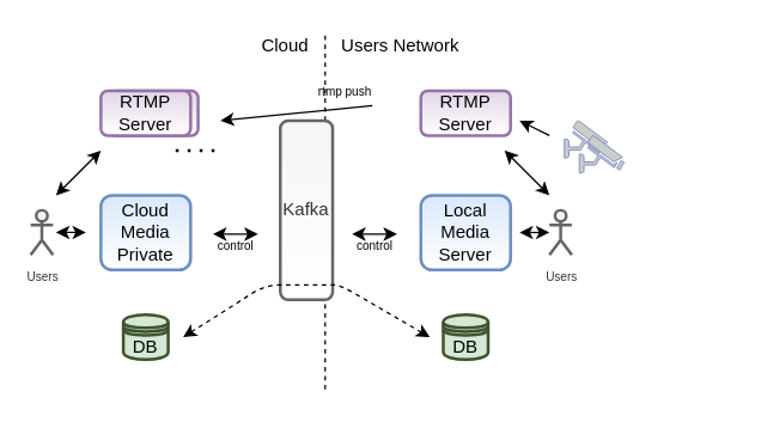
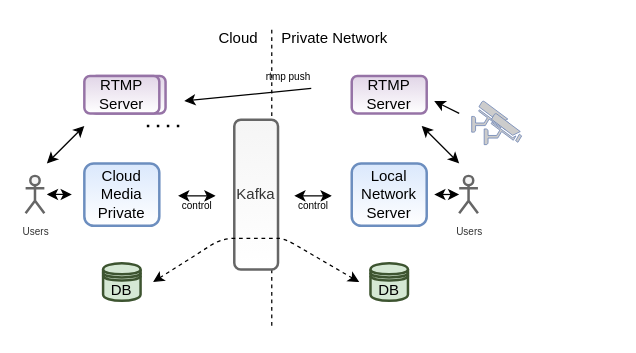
- <mxCell id="7" value="Users Network" style="text;html=1;align=center;verticalAlign=middle;resizable=0;points=[];autosize=1;" vertex="1" parent="1"><mxGeometry x="217" y="20" width="100" height="20" as="geometry" /></mxCell>
+ <mxCell id="7" value="Private Network" style="text;html=1;align=center;verticalAlign=middle;resizable=0;points=[];autosize=1;" vertex="1" parent="1"><mxGeometry x="217" y="20" width="100" height="20" as="geometry" /></mxCell>
- <mxCell id="5" value="Kafka" style="rounded=1;whiteSpace=wrap;html=1;fillColor=#f5f5f5;strokeColor=#666666;fontColor=#333333;gradientColor=#ffffff;strokeWidth=2;" vertex="1" parent="1"><mxGeometry x="187" y="80" width="35" height="120" as="geometry" /></mxCell>
+ <mxCell id="5" value="Kafka" style="rounded=1;whiteSpace=wrap;html=1;fillColor=#f5f5f5;strokeColor=#666666;fontColor=#333333;gradientColor=#ffffff;strokeWidth=2;" vertex="1" parent="1"><mxGeometry x="187" y="95" width="35" height="120" as="geometry" /></mxCell>
- <mxCell id="6" value="Local Media Server" style="rounded=1;whiteSpace=wrap;html=1;fillColor=#dae8fc;strokeColor=#6c8ebf;gradientColor=#ffffff;strokeWidth=2;" vertex="1" parent="1"><mxGeometry x="281" y="130" width="60" height="50" as="geometry" /></mxCell>
+ <mxCell id="6" value="Local Network Server" style="rounded=1;whiteSpace=wrap;html=1;fillColor=#dae8fc;strokeColor=#6c8ebf;gradientColor=#ffffff;strokeWidth=2;" vertex="1" parent="1"><mxGeometry x="281" y="130" width="60" height="50" as="geometry" /></mxCell>
